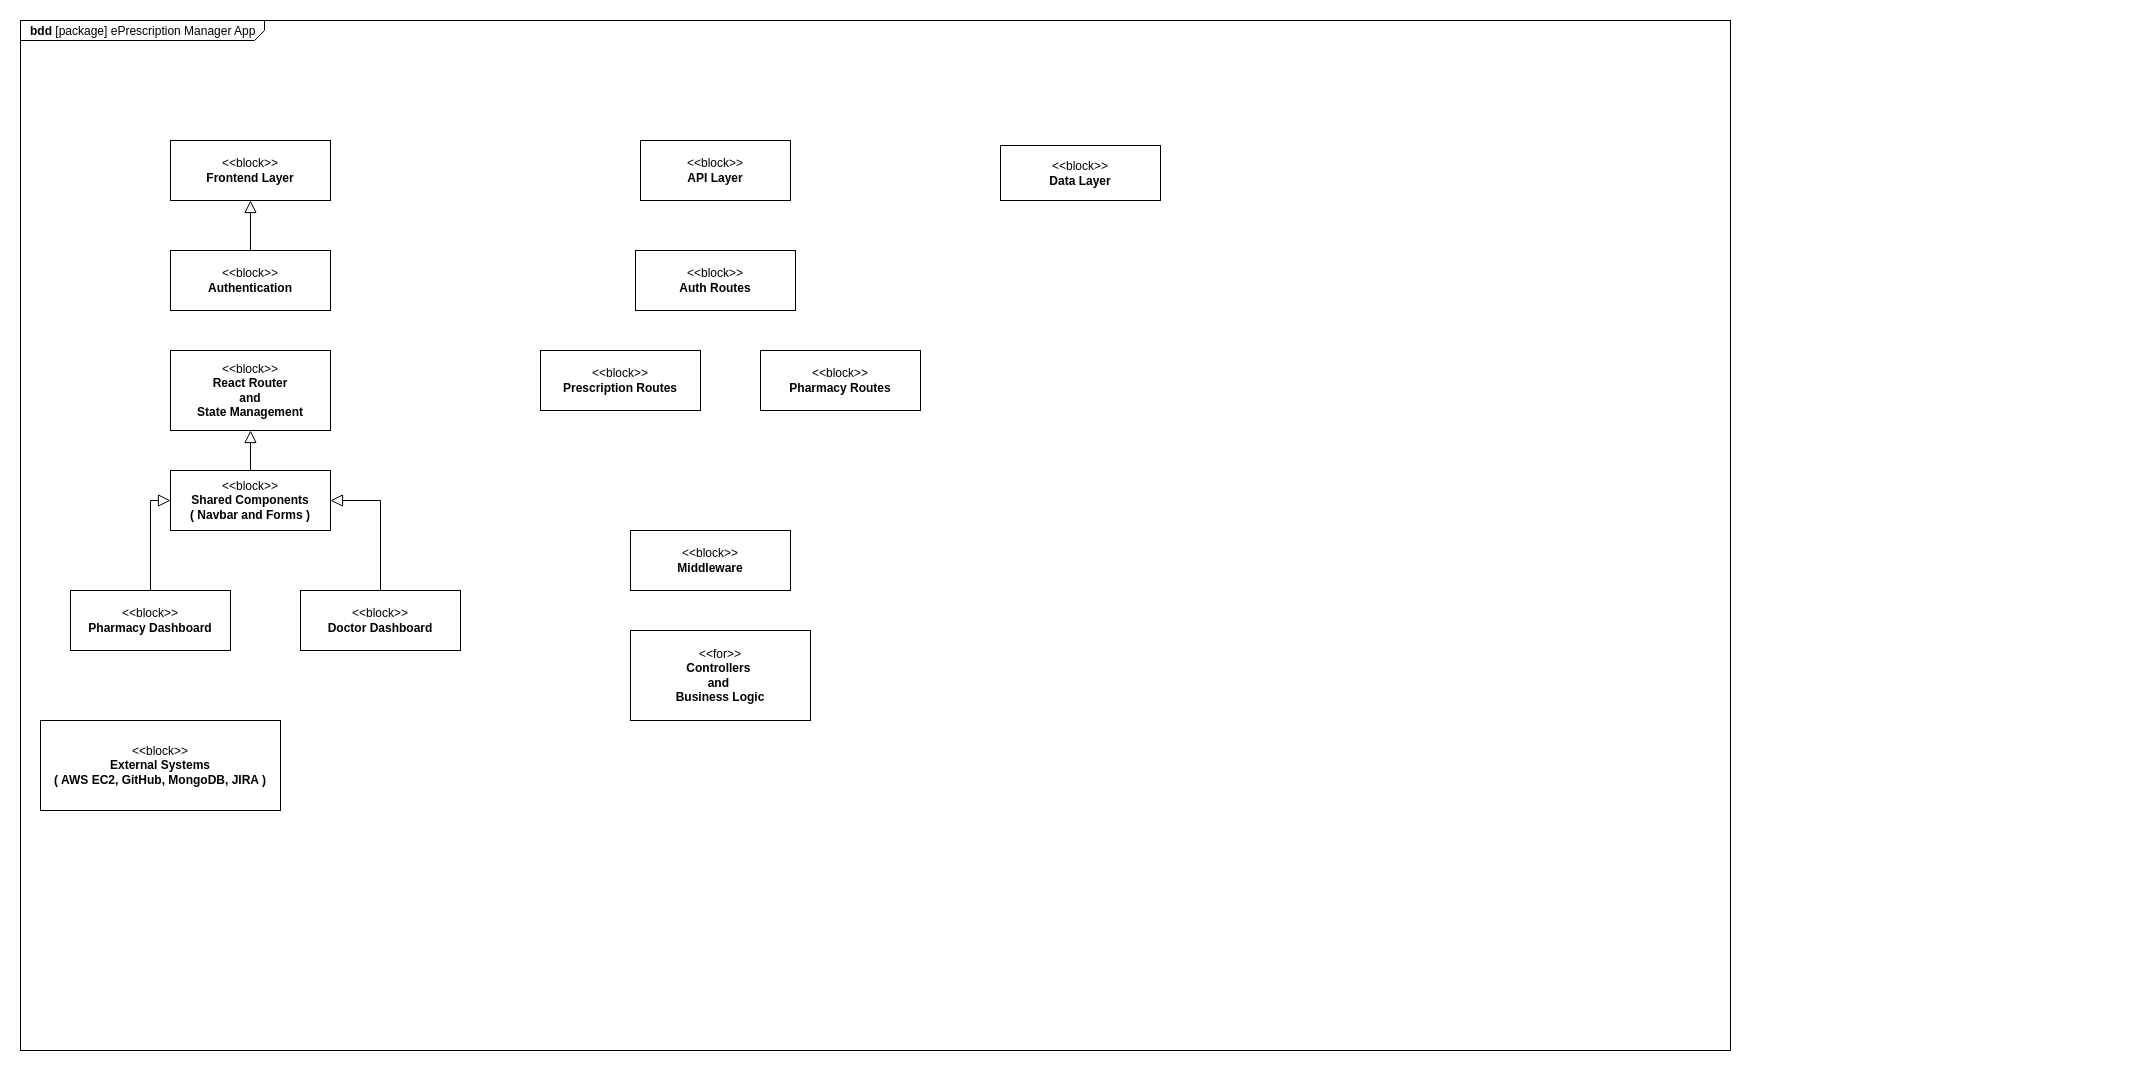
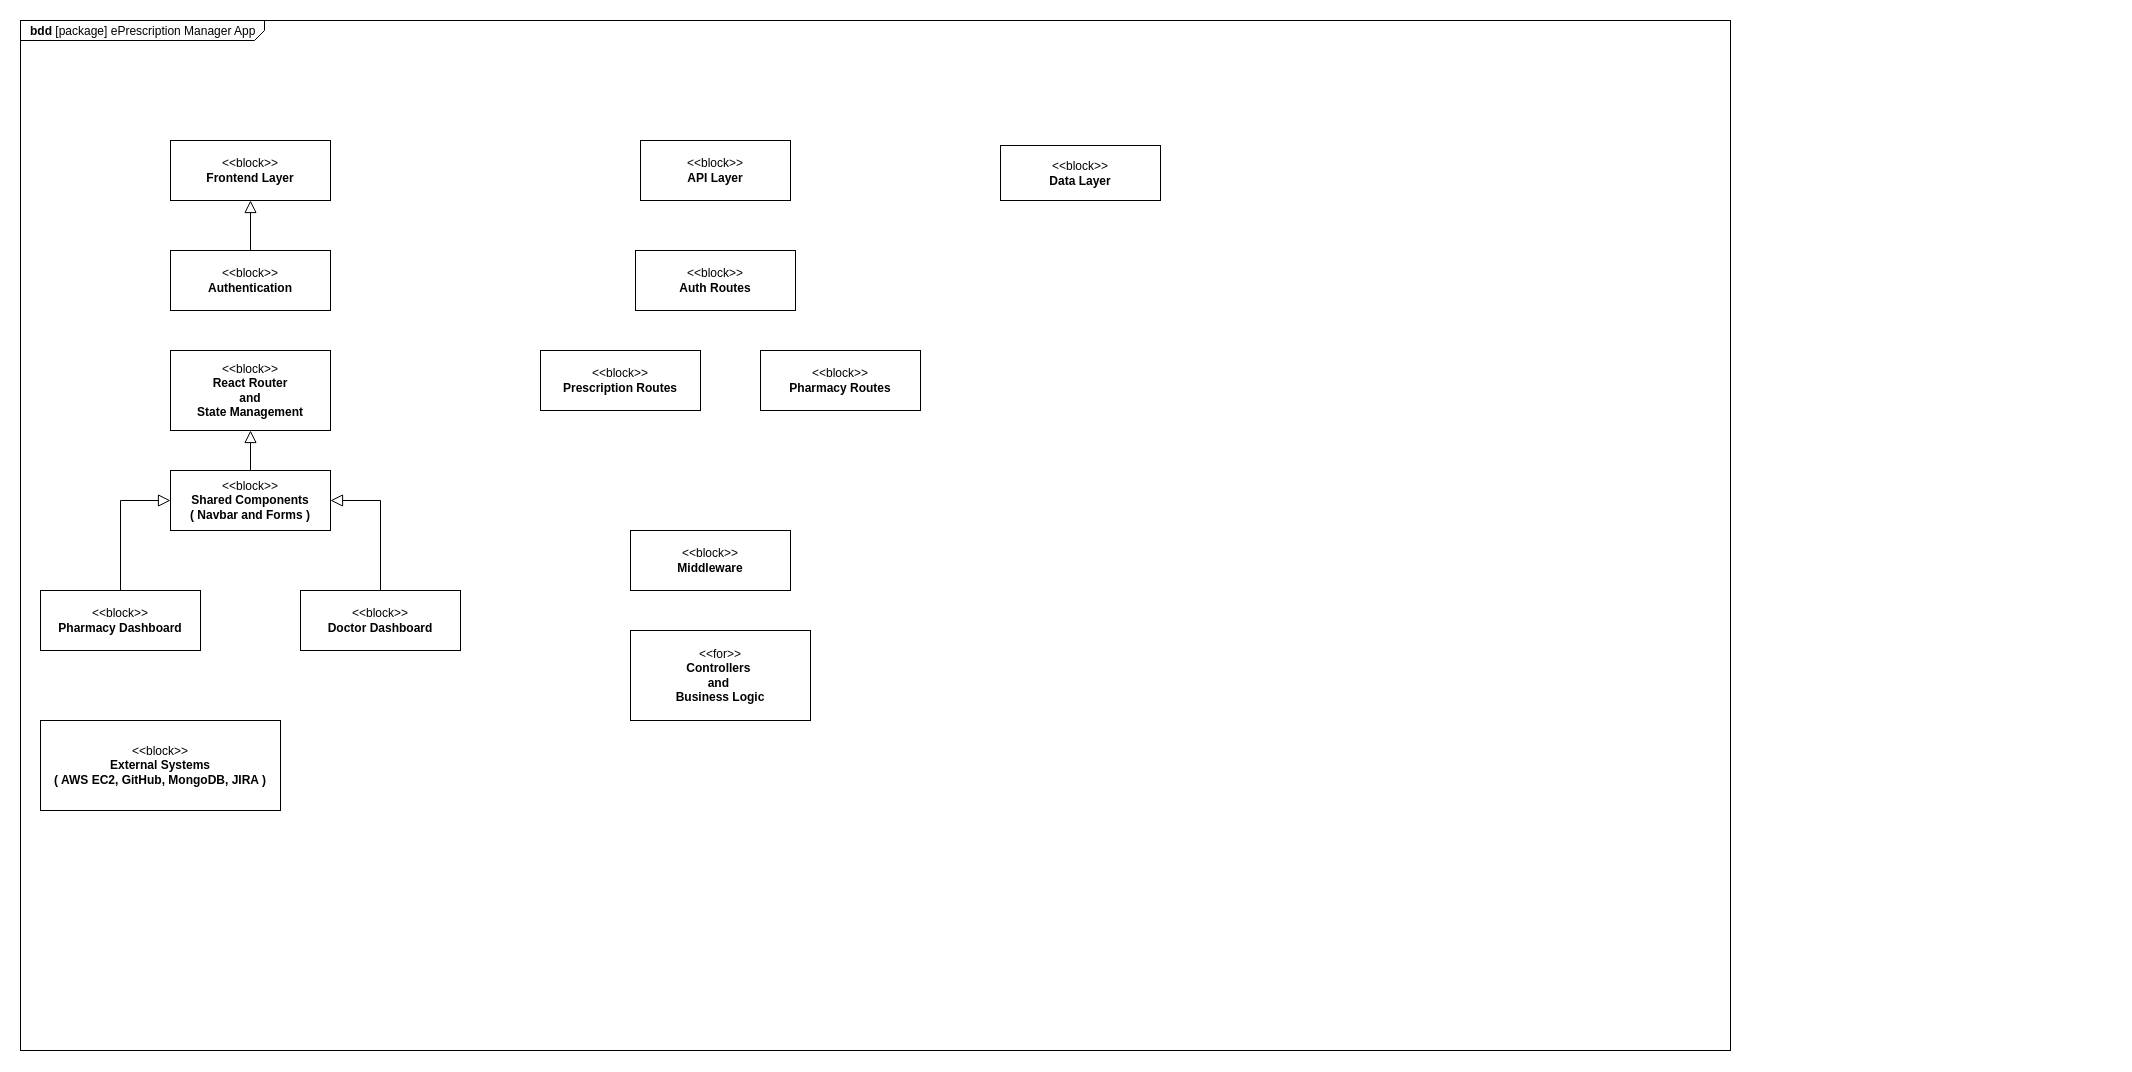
- <mxCell id="10" value="&lt;span style=&quot;font-weight: normal;&quot;&gt;&amp;lt;&amp;lt;block&amp;gt;&amp;gt;&lt;/span&gt;&lt;div&gt;Pharmacy Dashboard&lt;/div&gt;" style="strokeColor=inherit;fillColor=inherit;gradientColor=inherit;shape=rect;fontStyle=1;html=1;whiteSpace=wrap;align=center;" vertex="1" parent="3"><mxGeometry x="50" y="570" width="160" height="60" as="geometry" /></mxCell>
+ <mxCell id="10" value="&lt;span style=&quot;font-weight: normal;&quot;&gt;&amp;lt;&amp;lt;block&amp;gt;&amp;gt;&lt;/span&gt;&lt;div&gt;Pharmacy Dashboard&lt;/div&gt;" style="strokeColor=inherit;fillColor=inherit;gradientColor=inherit;shape=rect;fontStyle=1;html=1;whiteSpace=wrap;align=center;" vertex="1" parent="3"><mxGeometry x="20" y="570" width="160" height="60" as="geometry" /></mxCell>
